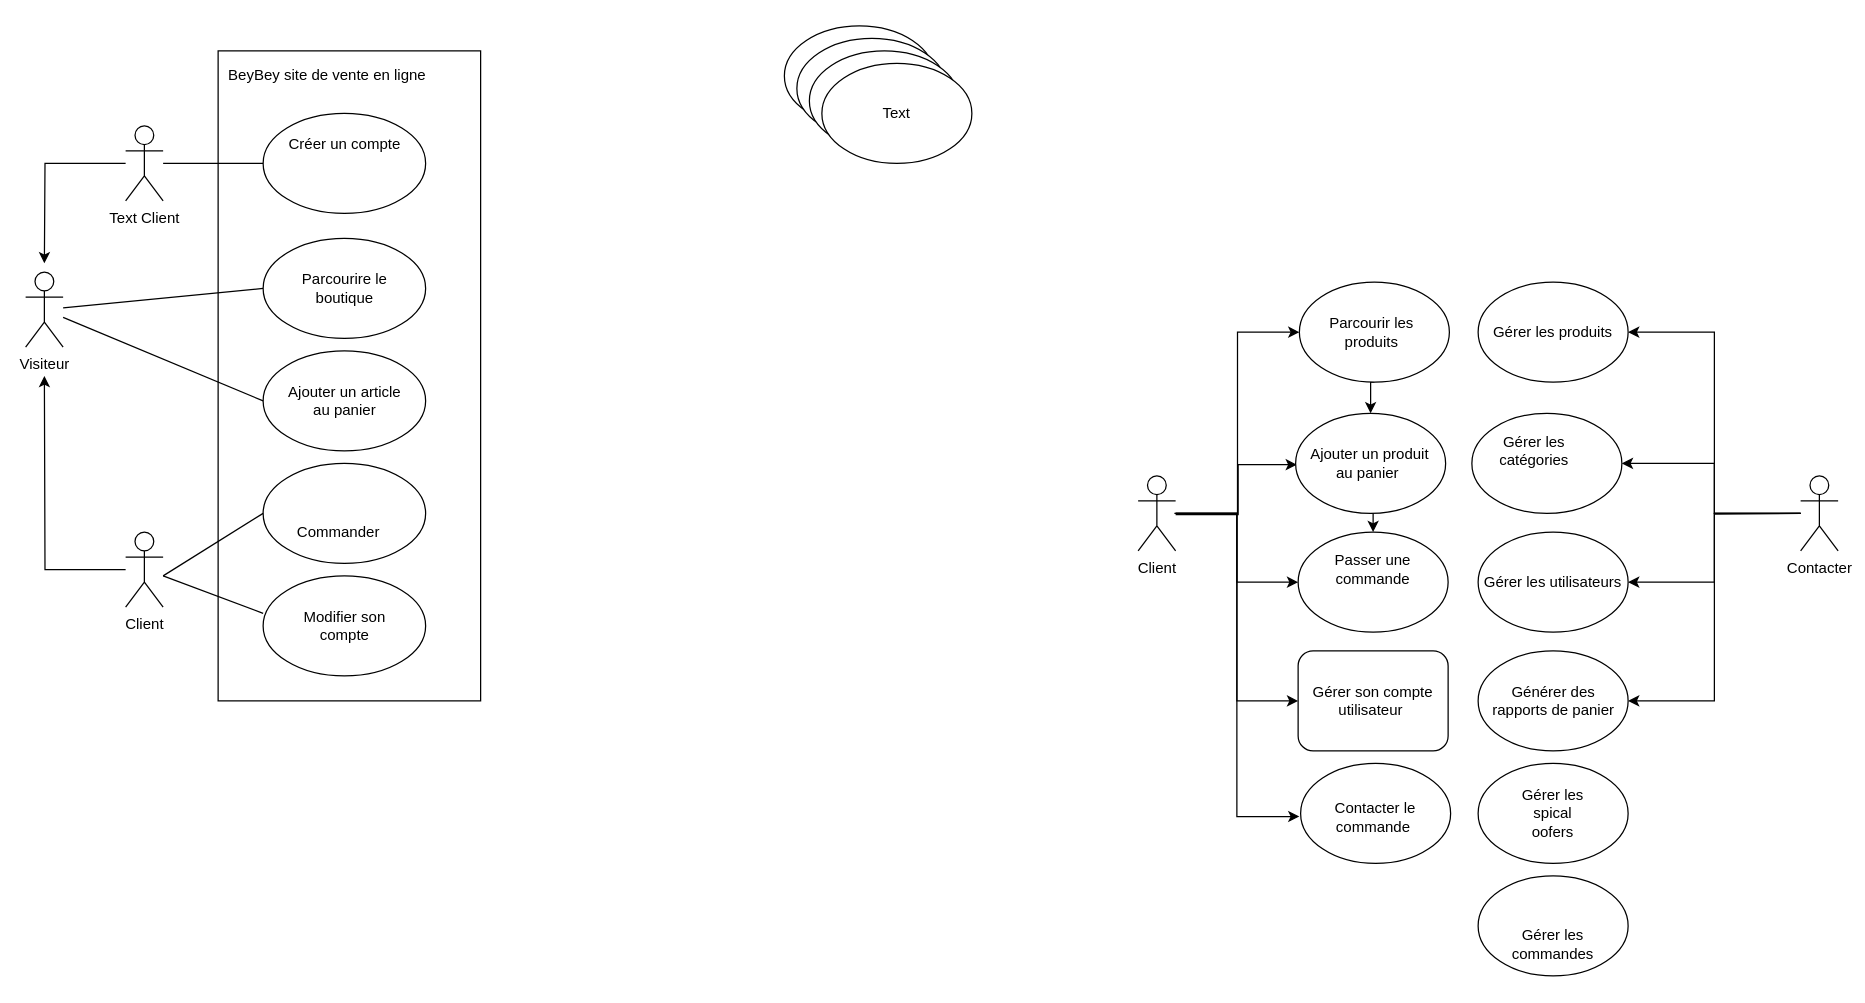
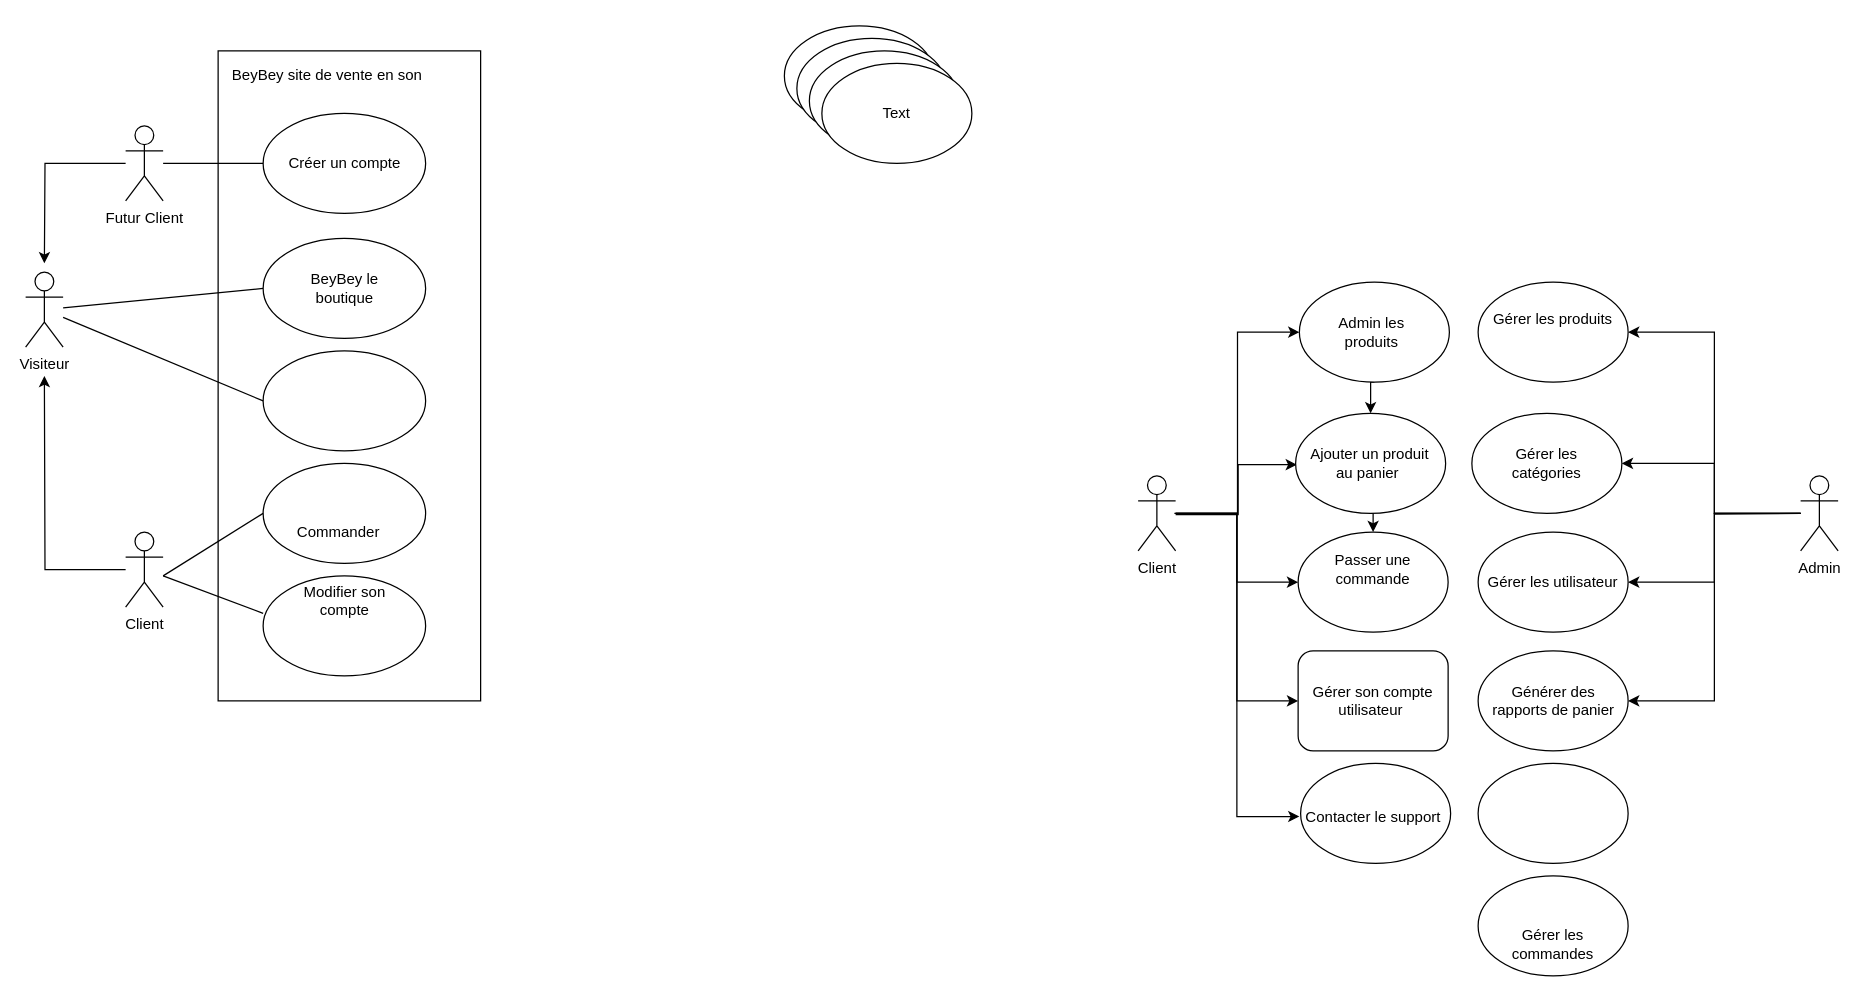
- <mxCell id="19" value="BeyBey site de vente en ligne" style="text;html=1;align=center;verticalAlign=middle;whiteSpace=wrap;rounded=0;" vertex="1" parent="1"><mxGeometry x="170" y="45" width="183" height="30" as="geometry" /></mxCell>
+ <mxCell id="19" value="BeyBey site de vente en son" style="text;html=1;align=center;verticalAlign=middle;whiteSpace=wrap;rounded=0;" vertex="1" parent="1"><mxGeometry x="170" y="45" width="183" height="30" as="geometry" /></mxCell>
- <mxCell id="24" value="Créer un compte" style="text;html=1;align=center;verticalAlign=middle;whiteSpace=wrap;rounded=0;" vertex="1" parent="1"><mxGeometry x="222.5" y="100" width="105" height="30" as="geometry" /></mxCell>
+ <mxCell id="24" value="Créer un compte" style="text;html=1;align=center;verticalAlign=middle;whiteSpace=wrap;rounded=0;" vertex="1" parent="1"><mxGeometry x="222.5" y="115" width="105" height="30" as="geometry" /></mxCell>
- <mxCell id="3" value="Text&amp;nbsp;&lt;span style=&quot;background-color: transparent; color: light-dark(rgb(0, 0, 0), rgb(255, 255, 255));&quot;&gt;Client&lt;/span&gt;" style="shape=umlActor;verticalLabelPosition=bottom;verticalAlign=top;html=1;outlineConnect=0;" vertex="1" parent="1"><mxGeometry x="100" y="100" width="30" height="60" as="geometry" /></mxCell>
+ <mxCell id="3" value="Futur&amp;nbsp;&lt;span style=&quot;background-color: transparent; color: light-dark(rgb(0, 0, 0), rgb(255, 255, 255));&quot;&gt;Client&lt;/span&gt;" style="shape=umlActor;verticalLabelPosition=bottom;verticalAlign=top;html=1;outlineConnect=0;" vertex="1" parent="1"><mxGeometry x="100" y="100" width="30" height="60" as="geometry" /></mxCell>
- <mxCell id="26" value="Parcourire le boutique" style="text;html=1;align=center;verticalAlign=middle;whiteSpace=wrap;rounded=0;" vertex="1" parent="1"><mxGeometry x="222.5" y="215" width="105" height="30" as="geometry" /></mxCell>
+ <mxCell id="26" value="BeyBey le boutique" style="text;html=1;align=center;verticalAlign=middle;whiteSpace=wrap;rounded=0;" vertex="1" parent="1"><mxGeometry x="222.5" y="215" width="105" height="30" as="geometry" /></mxCell>
- <mxCell id="53" value="Parcourir les&lt;div&gt;produits&lt;/div&gt;" style="text;html=1;align=center;verticalAlign=middle;whiteSpace=wrap;rounded=0;" vertex="1" parent="1"><mxGeometry x="1062" y="250" width="70" height="30" as="geometry" /></mxCell>
+ <mxCell id="53" value="Admin les&lt;div&gt;produits&lt;/div&gt;" style="text;html=1;align=center;verticalAlign=middle;whiteSpace=wrap;rounded=0;" vertex="1" parent="1"><mxGeometry x="1062" y="250" width="70" height="30" as="geometry" /></mxCell>
- <mxCell id="55" value="Gérer les produits" style="text;html=1;align=center;verticalAlign=middle;whiteSpace=wrap;rounded=0;" vertex="1" parent="1"><mxGeometry x="1187" y="250" width="110" height="30" as="geometry" /></mxCell>
+ <mxCell id="55" value="Gérer les produits" style="text;html=1;align=center;verticalAlign=middle;whiteSpace=wrap;rounded=0;" vertex="1" parent="1"><mxGeometry x="1187" y="240" width="110" height="30" as="geometry" /></mxCell>
- <mxCell id="28" value="Ajouter un article au panier" style="text;html=1;align=center;verticalAlign=middle;whiteSpace=wrap;rounded=0;" vertex="1" parent="1"><mxGeometry x="222.5" y="305" width="105" height="30" as="geometry" /></mxCell>
- <mxCell id="57" value="Gérer les catégories" style="text;html=1;align=center;verticalAlign=middle;whiteSpace=wrap;rounded=0;" vertex="1" parent="1"><mxGeometry x="1197" y="345" width="60" height="30" as="geometry" /></mxCell>
+ <mxCell id="57" value="Gérer les catégories" style="text;html=1;align=center;verticalAlign=middle;whiteSpace=wrap;rounded=0;" vertex="1" parent="1"><mxGeometry x="1207" y="355" width="60" height="30" as="geometry" /></mxCell>
- <mxCell id="8" value="Contacter" style="shape=umlActor;verticalLabelPosition=bottom;verticalAlign=top;html=1;outlineConnect=0;" vertex="1" parent="1"><mxGeometry x="1440" y="380" width="30" height="60" as="geometry" /></mxCell>
+ <mxCell id="8" value="Admin" style="shape=umlActor;verticalLabelPosition=bottom;verticalAlign=top;html=1;outlineConnect=0;" vertex="1" parent="1"><mxGeometry x="1440" y="380" width="30" height="60" as="geometry" /></mxCell>
- <mxCell id="59" value="Gérer les utilisateurs" style="text;html=1;align=center;verticalAlign=middle;whiteSpace=wrap;rounded=0;" vertex="1" parent="1"><mxGeometry x="1168" y="450" width="148" height="30" as="geometry" /></mxCell>
+ <mxCell id="59" value="Gérer les utilisateur" style="text;html=1;align=center;verticalAlign=middle;whiteSpace=wrap;rounded=0;" vertex="1" parent="1"><mxGeometry x="1168" y="450" width="148" height="30" as="geometry" /></mxCell>
- <mxCell id="32" value="Modifier son compte" style="text;html=1;align=center;verticalAlign=middle;whiteSpace=wrap;rounded=0;" vertex="1" parent="1"><mxGeometry x="222.5" y="485" width="105" height="30" as="geometry" /></mxCell>
+ <mxCell id="32" value="Modifier son compte" style="text;html=1;align=center;verticalAlign=middle;whiteSpace=wrap;rounded=0;" vertex="1" parent="1"><mxGeometry x="222.5" y="465" width="105" height="30" as="geometry" /></mxCell>
- <mxCell id="63" value="Gérer les spical oofers" style="text;html=1;align=center;verticalAlign=middle;whiteSpace=wrap;rounded=0;" vertex="1" parent="1"><mxGeometry x="1212" y="635" width="60" height="30" as="geometry" /></mxCell>
- <mxCell id="18" value="Contacter le commande&amp;nbsp;" style="text;html=1;align=center;verticalAlign=middle;whiteSpace=wrap;rounded=0;" vertex="1" parent="1"><mxGeometry x="1040" y="635" width="120" height="35" as="geometry" /></mxCell>
+ <mxCell id="18" value="Contacter le support&amp;nbsp;" style="text;html=1;align=center;verticalAlign=middle;whiteSpace=wrap;rounded=0;" vertex="1" parent="1"><mxGeometry x="1040" y="635" width="120" height="35" as="geometry" /></mxCell>
